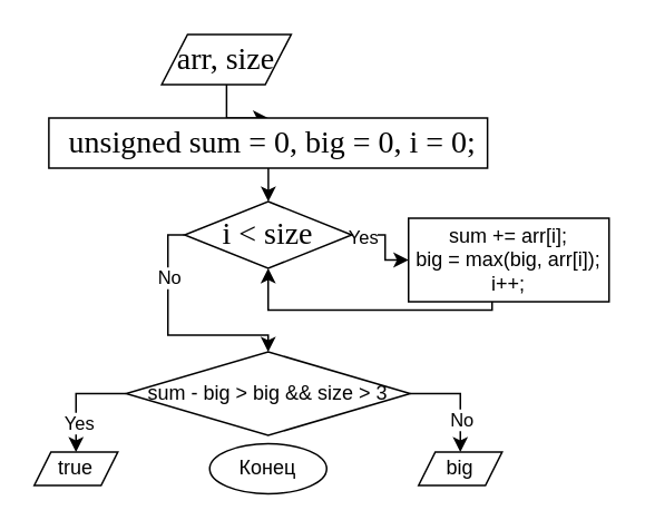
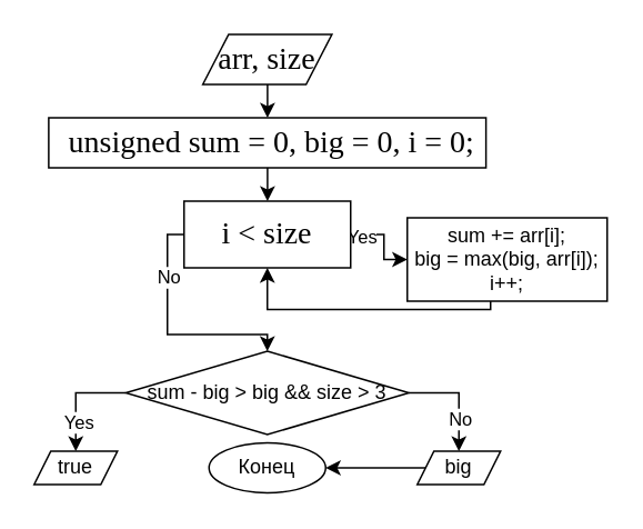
- <mxCell id="4" value="&lt;span lang=&quot;EN-US&quot; style=&quot;font-size: 14pt ; font-family: &amp;#34;times new roman&amp;#34; , serif&quot;&gt;arr, size&lt;/span&gt;&lt;span style=&quot;font-size: medium&quot;&gt;&lt;/span&gt;" style="shape=parallelogram;perimeter=parallelogramPerimeter;whiteSpace=wrap;html=1;" vertex="1" parent="1"><mxGeometry x="96.25" y="20" width="77.5" height="30" as="geometry" /></mxCell>
+ <mxCell id="4" value="&lt;span lang=&quot;EN-US&quot; style=&quot;font-size: 14pt ; font-family: &amp;#34;times new roman&amp;#34; , serif&quot;&gt;arr, size&lt;/span&gt;&lt;span style=&quot;font-size: medium&quot;&gt;&lt;/span&gt;" style="shape=parallelogram;perimeter=parallelogramPerimeter;whiteSpace=wrap;html=1;" vertex="1" parent="1"><mxGeometry x="121.25" y="20" width="77.5" height="30" as="geometry" /></mxCell>
- <mxCell id="11" value="&lt;span lang=&quot;EN-US&quot; style=&quot;font-size: 14pt ; font-family: &amp;#34;times new roman&amp;#34; , serif&quot;&gt;i &amp;lt; size&lt;/span&gt;&lt;span style=&quot;font-size: medium&quot;&gt;&lt;/span&gt;" style="rhombus;whiteSpace=wrap;html=1;" vertex="1" parent="1"><mxGeometry x="110" y="120" width="100" height="40" as="geometry" /></mxCell>
+ <mxCell id="11" value="&lt;span lang=&quot;EN-US&quot; style=&quot;font-size: 14pt ; font-family: &amp;#34;times new roman&amp;#34; , serif&quot;&gt;i &amp;lt; size&lt;/span&gt;&lt;span style=&quot;font-size: medium&quot;&gt;&lt;/span&gt;" style="whiteSpace=wrap;html=1;rounded=0;" vertex="1" parent="1"><mxGeometry x="110" y="120" width="100" height="40" as="geometry" /></mxCell>
+ <mxCell id="21" style="edgeStyle=orthogonalEdgeStyle;rounded=0;orthogonalLoop=1;jettySize=auto;html=1;entryX=1;entryY=0.5;entryDx=0;entryDy=0;" edge="1" parent="1" source="22" target="2"><mxGeometry relative="1" as="geometry" /></mxCell>
